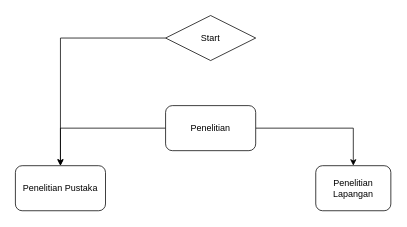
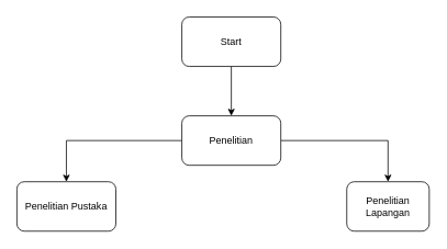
- <mxCell id="2" value="" style="edgeStyle=orthogonalEdgeStyle;rounded=0;orthogonalLoop=1;jettySize=auto;html=1;" edge="1" parent="1" source="3" target="7"><mxGeometry relative="1" as="geometry" /></mxCell>
+ <mxCell id="2" value="" style="edgeStyle=orthogonalEdgeStyle;rounded=0;orthogonalLoop=1;jettySize=auto;html=1;" edge="1" parent="1" source="3" target="6"><mxGeometry relative="1" as="geometry" /></mxCell>
- <mxCell id="3" value="Start" style="rhombus;whiteSpace=wrap;html=1;" vertex="1" parent="1"><mxGeometry x="220" y="20" width="120" height="60" as="geometry" /></mxCell>
+ <mxCell id="3" value="Start" style="rounded=1;whiteSpace=wrap;html=1;" vertex="1" parent="1"><mxGeometry x="220" y="20" width="120" height="60" as="geometry" /></mxCell>
